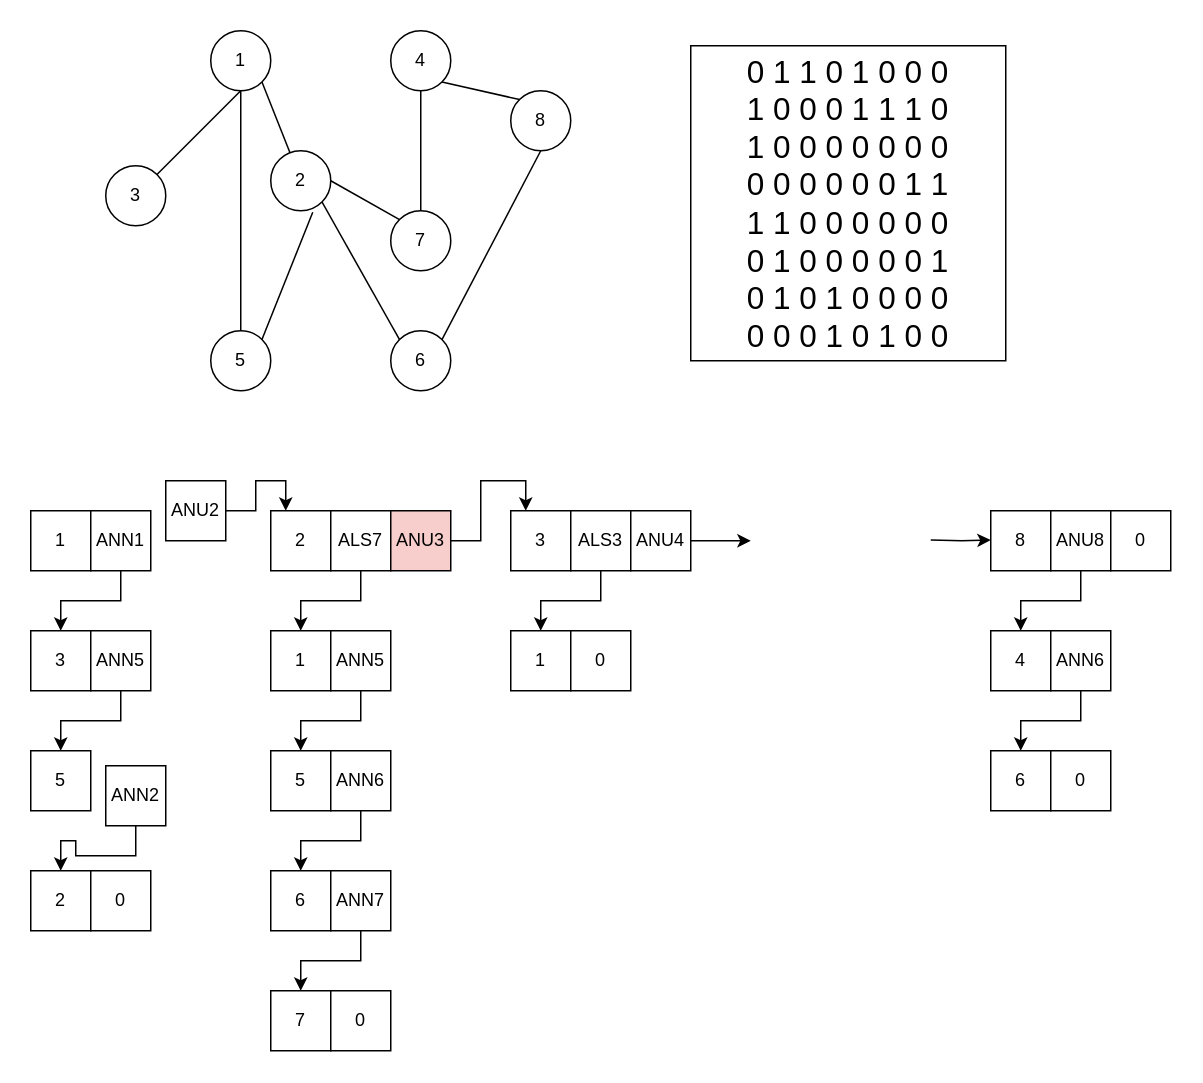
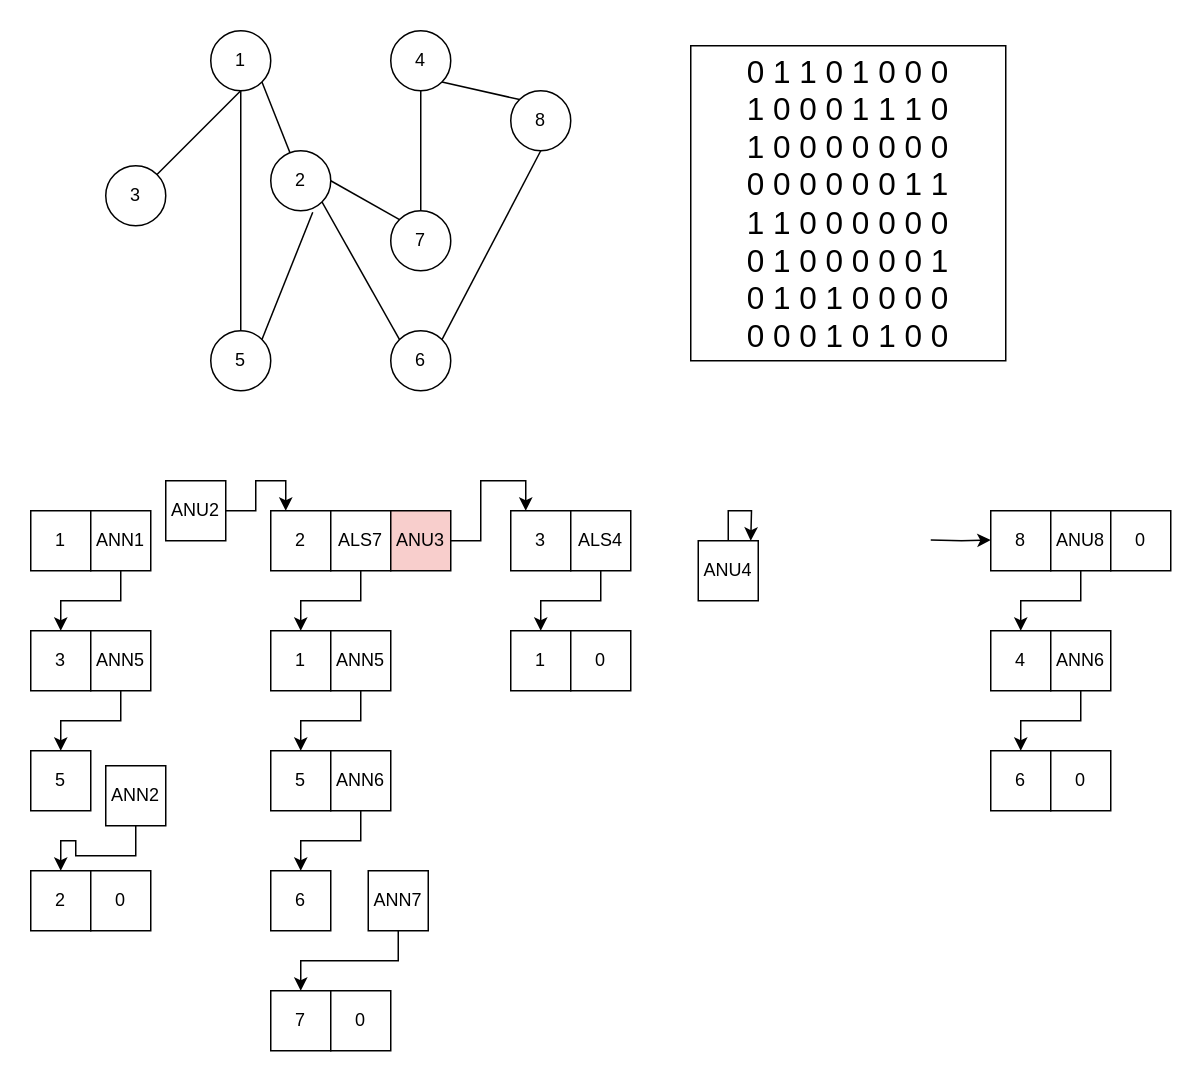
- <mxCell id="32" value="ALS3" style="whiteSpace=wrap;html=1;aspect=fixed;" vertex="1" parent="1"><mxGeometry x="380" y="340" width="40" height="40" as="geometry" /></mxCell>
+ <mxCell id="32" value="ALS4" style="whiteSpace=wrap;html=1;aspect=fixed;" vertex="1" parent="1"><mxGeometry x="380" y="340" width="40" height="40" as="geometry" /></mxCell>
- <mxCell id="34" value="ANU4" style="whiteSpace=wrap;html=1;aspect=fixed;" vertex="1" parent="1"><mxGeometry x="420" y="340" width="40" height="40" as="geometry" /></mxCell>
+ <mxCell id="34" value="ANU4" style="whiteSpace=wrap;html=1;aspect=fixed;" vertex="1" parent="1"><mxGeometry x="465" y="360" width="40" height="40" as="geometry" /></mxCell>
- <mxCell id="56" value="ANN7" style="whiteSpace=wrap;html=1;aspect=fixed;" vertex="1" parent="1"><mxGeometry x="220" y="580" width="40" height="40" as="geometry" /></mxCell>
+ <mxCell id="56" value="ANN7" style="whiteSpace=wrap;html=1;aspect=fixed;" vertex="1" parent="1"><mxGeometry x="245" y="580" width="40" height="40" as="geometry" /></mxCell>
